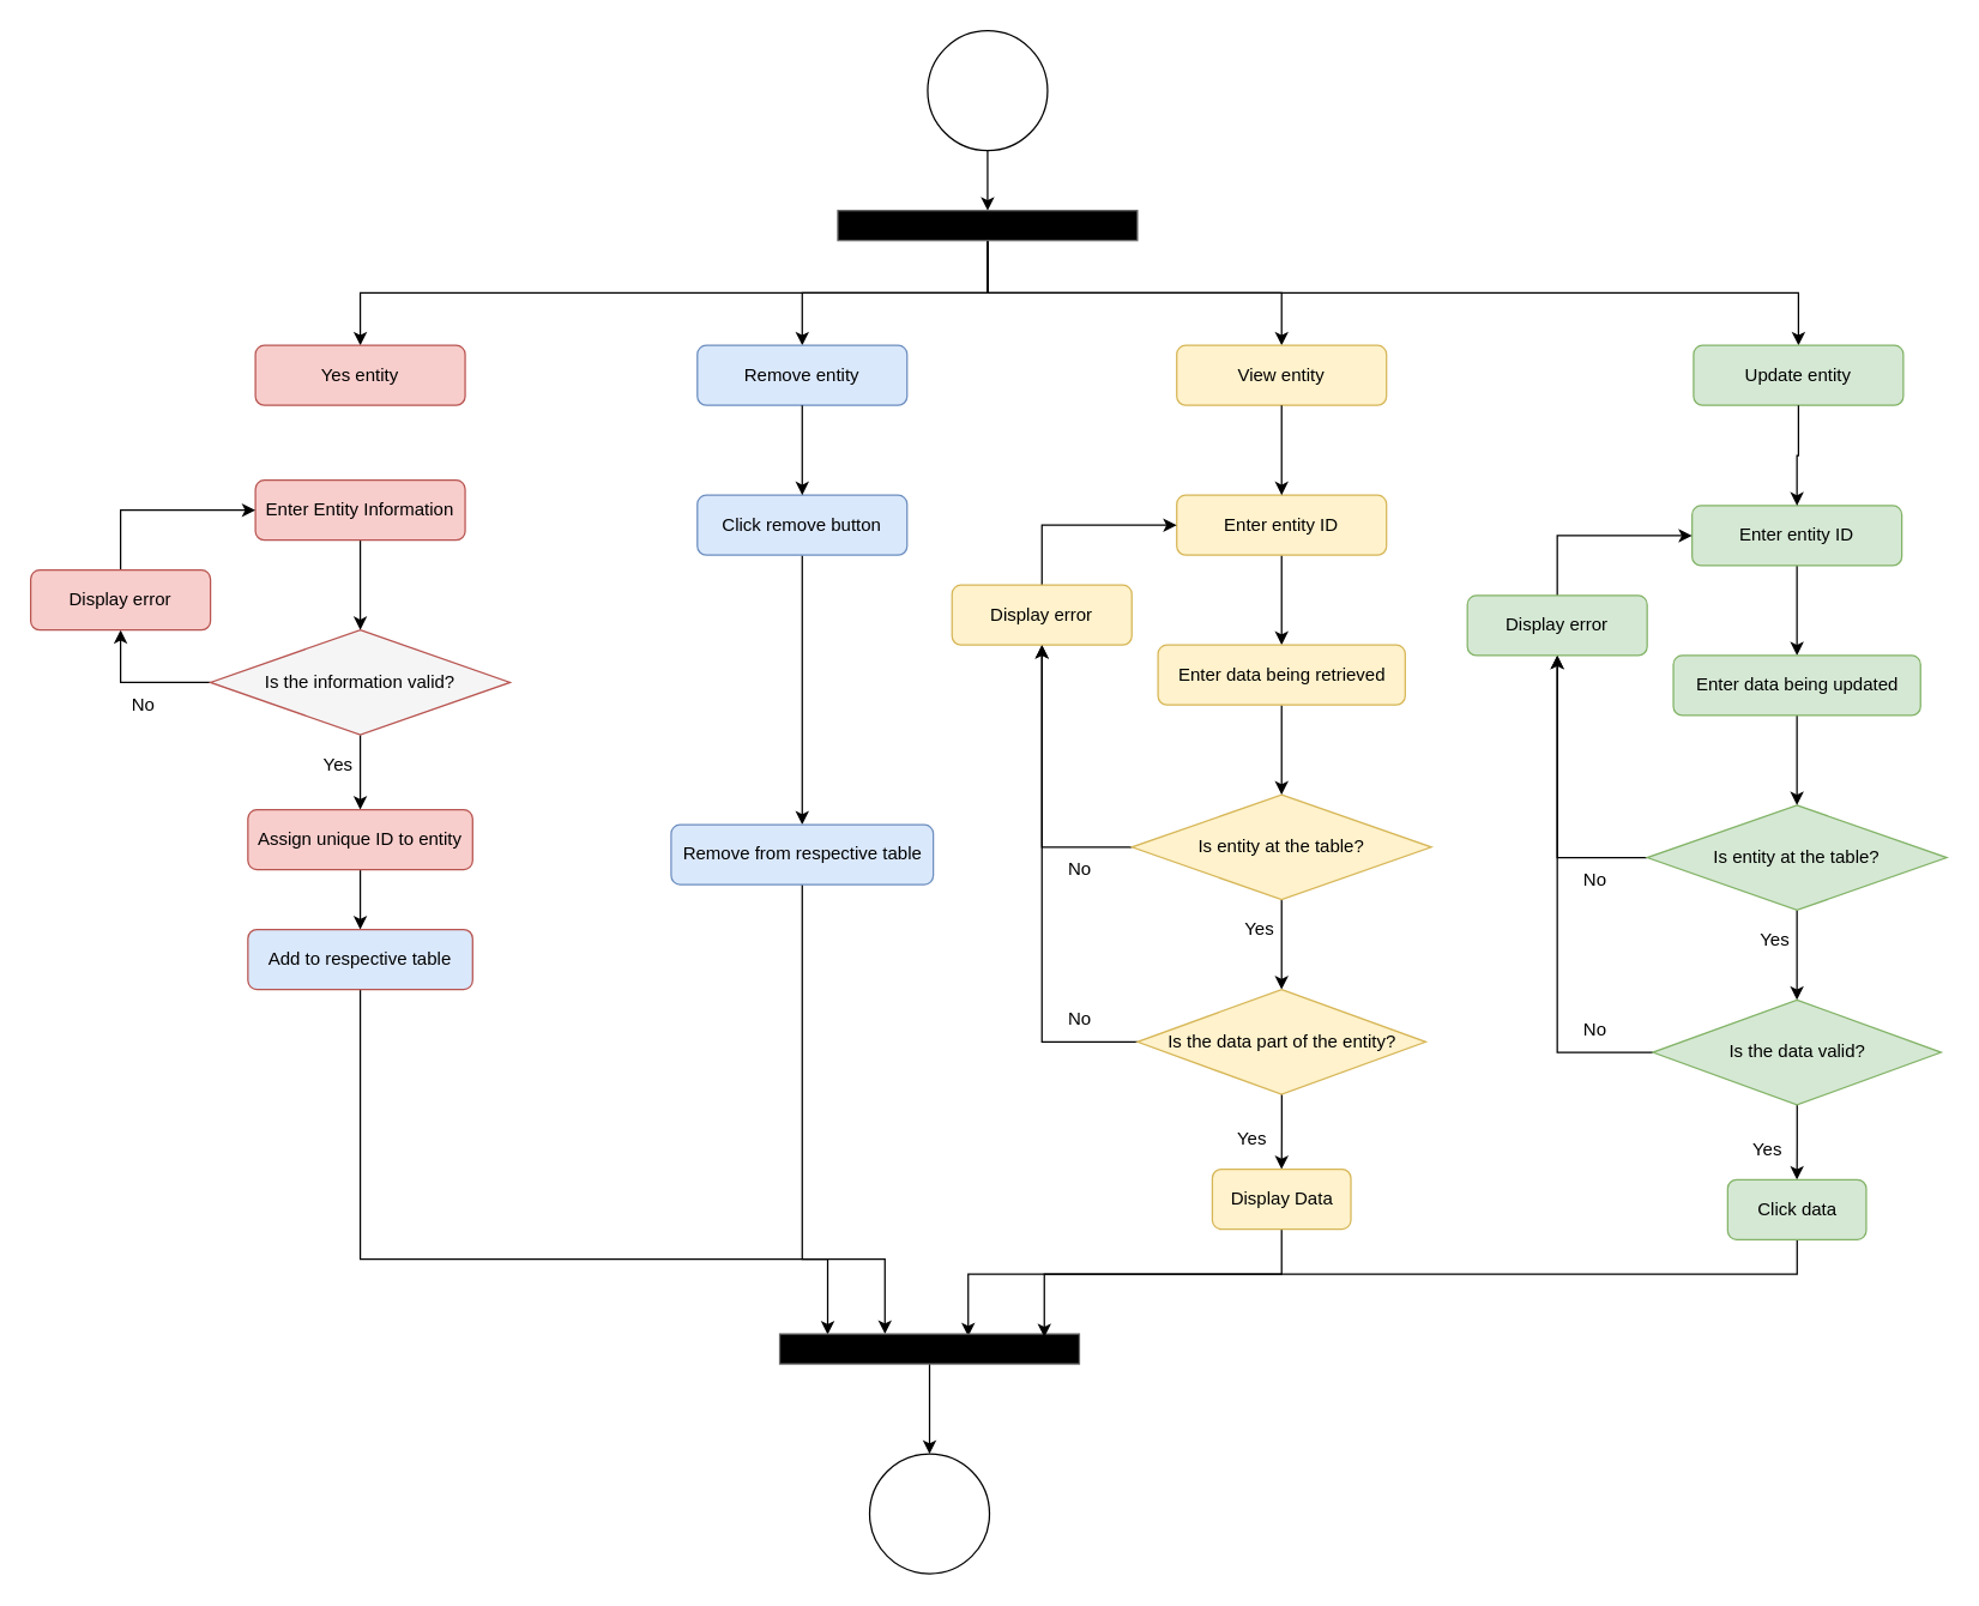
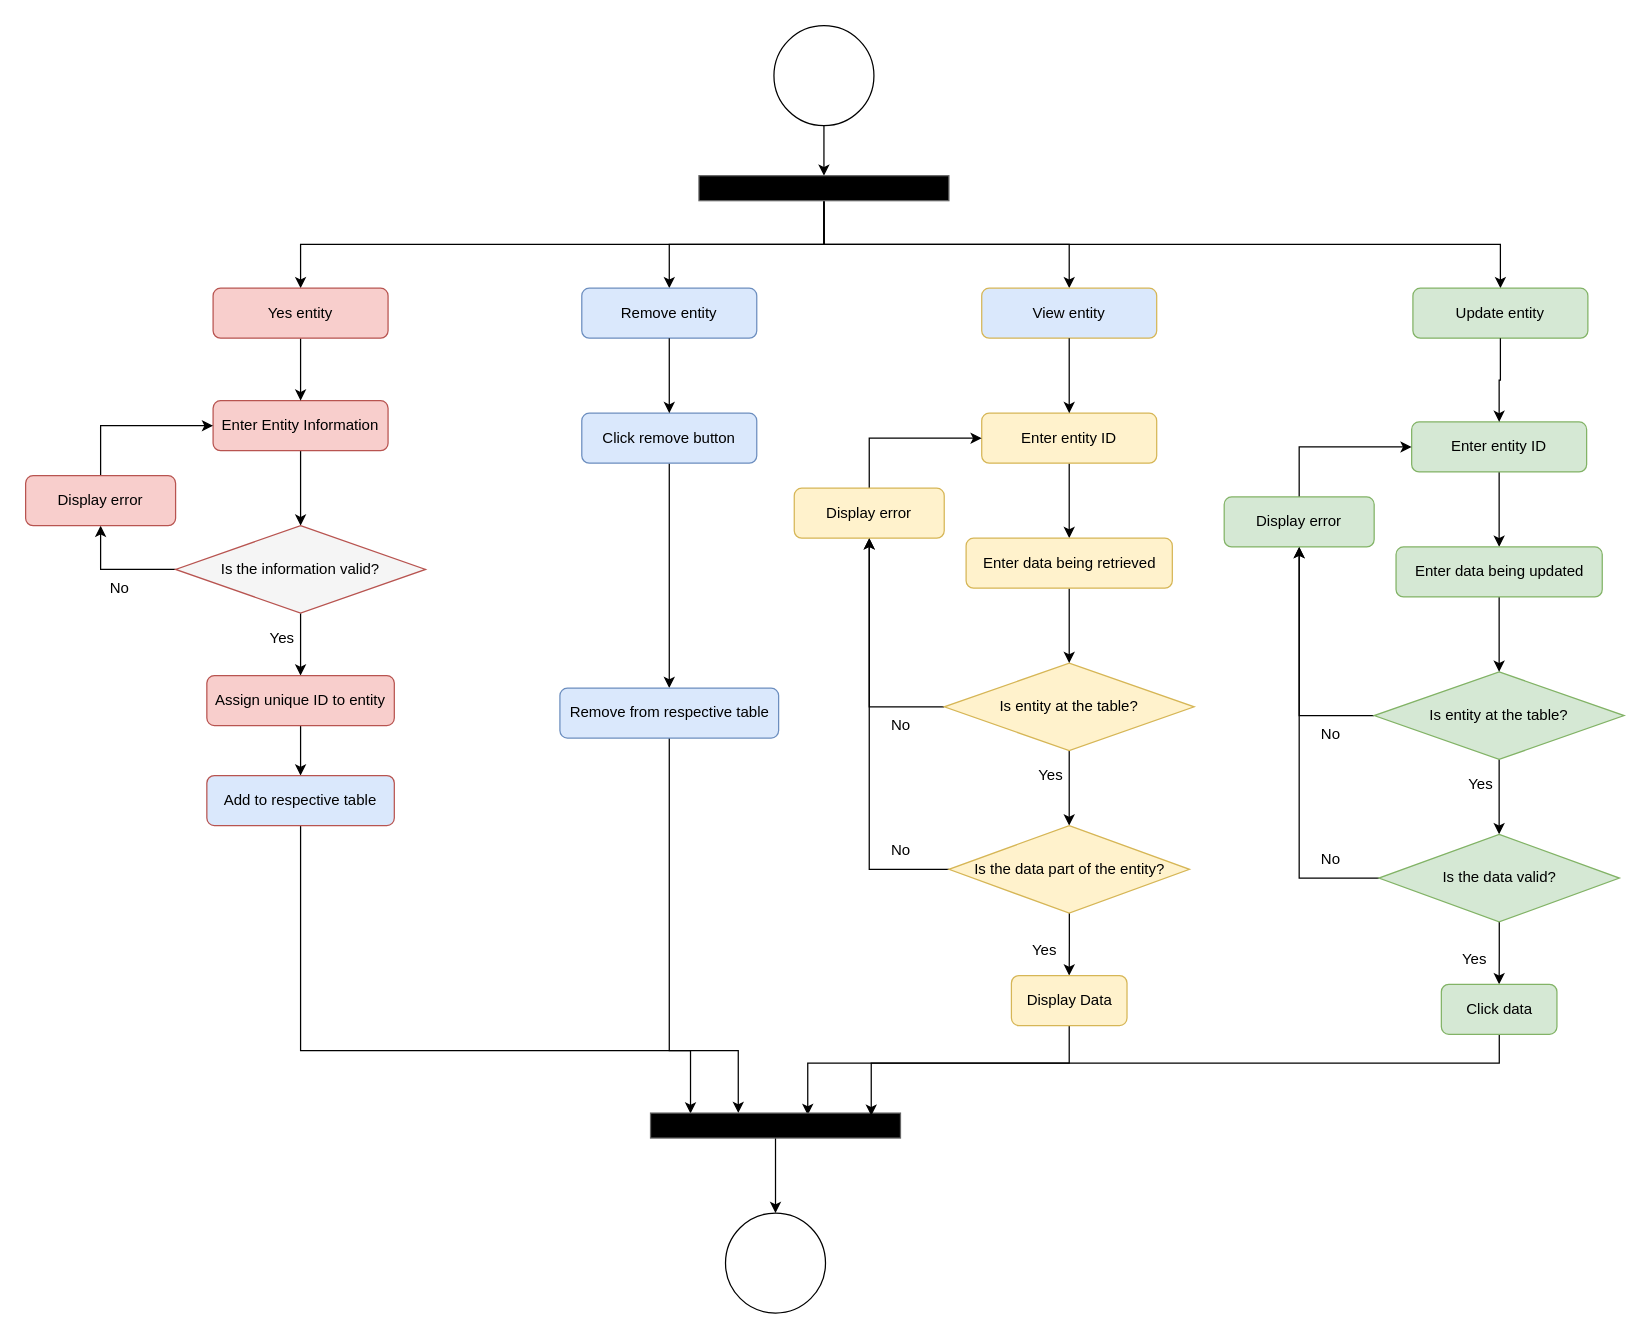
- <mxCell id="37" value="View entity" style="rounded=1;whiteSpace=wrap;html=1;fillColor=#fff2cc;strokeColor=#d6b656;" parent="1" vertex="1"><mxGeometry x="785" y="230" width="140" height="40" as="geometry" /></mxCell>
+ <mxCell id="37" value="View entity" style="rounded=1;whiteSpace=wrap;html=1;fillColor=#dae8fc;strokeColor=#d6b656;" parent="1" vertex="1"><mxGeometry x="785" y="230" width="140" height="40" as="geometry" /></mxCell>
+ <mxCell id="24" style="edgeStyle=orthogonalEdgeStyle;rounded=0;orthogonalLoop=1;jettySize=auto;html=1;entryX=0.5;entryY=0;entryDx=0;entryDy=0;" parent="1" source="25" target="10" edge="1"><mxGeometry relative="1" as="geometry" /></mxCell>
